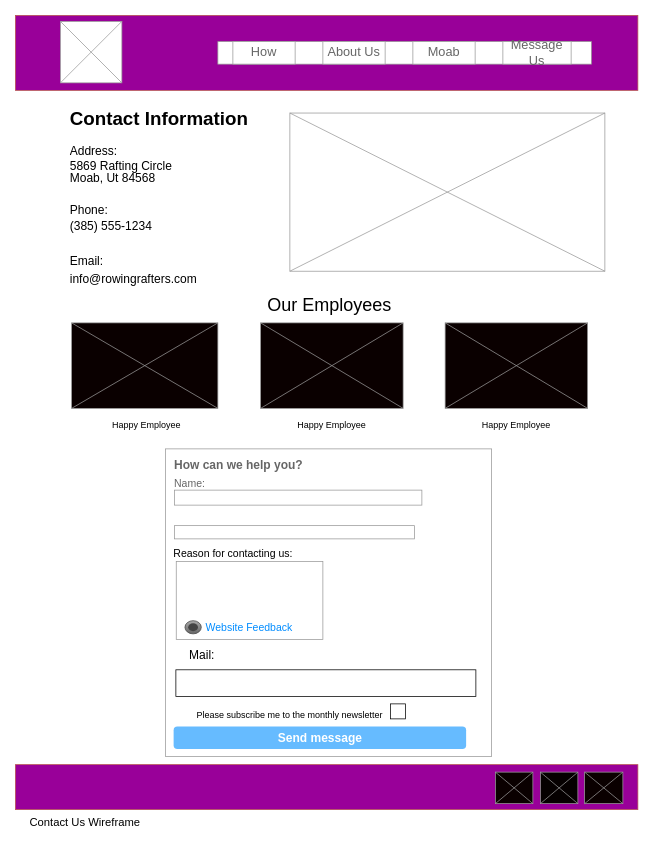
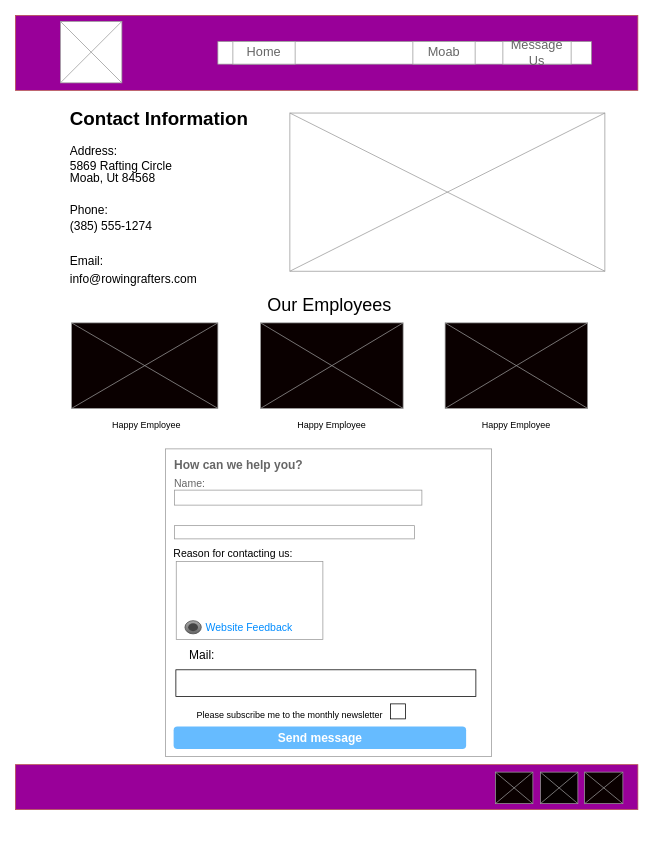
- <mxCell id="5" value="How" style="strokeColor=inherit;fillColor=inherit;gradientColor=inherit;strokeWidth=1;shadow=0;dashed=0;align=center;html=1;shape=mxgraph.mockup.forms.rrect;rSize=0;fontSize=17;fontColor=#666666;whiteSpace=wrap;" vertex="1" parent="4"><mxGeometry x="20" width="83" height="30" as="geometry" /></mxCell>
+ <mxCell id="5" value="Home" style="strokeColor=inherit;fillColor=inherit;gradientColor=inherit;strokeWidth=1;shadow=0;dashed=0;align=center;html=1;shape=mxgraph.mockup.forms.rrect;rSize=0;fontSize=17;fontColor=#666666;whiteSpace=wrap;" vertex="1" parent="4"><mxGeometry x="20" width="83" height="30" as="geometry" /></mxCell>
- <mxCell id="6" value="About Us" style="strokeColor=inherit;fillColor=inherit;gradientColor=inherit;strokeWidth=1;shadow=0;dashed=0;align=center;html=1;shape=mxgraph.mockup.forms.rrect;rSize=0;fontSize=17;fontColor=#666666;whiteSpace=wrap;" vertex="1" parent="4"><mxGeometry x="140" width="83" height="30" as="geometry" /></mxCell>
- <mxCell id="35" value="&lt;h1 style=&quot;margin-top: 0px;&quot;&gt;&lt;font style=&quot;font-size: 25px;&quot;&gt;Contact Information&lt;/font&gt;&lt;/h1&gt;&lt;p style=&quot;line-height: 60%; font-size: 16px;&quot;&gt;Address:&lt;/p&gt;&lt;p style=&quot;line-height: 0%; font-size: 16px;&quot;&gt;5869 Rafting Circle&lt;/p&gt;&lt;p style=&quot;line-height: 0%; font-size: 16px;&quot;&gt;Moab, Ut 84568&lt;/p&gt;&lt;p style=&quot;line-height: 50%; font-size: 16px;&quot;&gt;&lt;br style=&quot;font-size: 16px;&quot;&gt;&lt;/p&gt;&lt;p style=&quot;line-height: 30%; font-size: 16px;&quot;&gt;Phone:&amp;nbsp;&lt;/p&gt;&lt;p style=&quot;line-height: 30%; font-size: 16px;&quot;&gt;(385) 555-1234&lt;/p&gt;&lt;p style=&quot;line-height: 50%; font-size: 16px;&quot;&gt;&lt;br&gt;&lt;/p&gt;&lt;p style=&quot;line-height: 50%; font-size: 16px;&quot;&gt;Email:&lt;/p&gt;&lt;p style=&quot;line-height: 50%; font-size: 16px;&quot;&gt;info@rowingrafters.com&lt;/p&gt;" style="text;html=1;whiteSpace=wrap;overflow=hidden;rounded=0;fontSize=16;" vertex="1" parent="32"><mxGeometry width="360" height="260" as="geometry" /></mxCell>
+ <mxCell id="35" value="&lt;h1 style=&quot;margin-top: 0px;&quot;&gt;&lt;font style=&quot;font-size: 25px;&quot;&gt;Contact Information&lt;/font&gt;&lt;/h1&gt;&lt;p style=&quot;line-height: 60%; font-size: 16px;&quot;&gt;Address:&lt;/p&gt;&lt;p style=&quot;line-height: 0%; font-size: 16px;&quot;&gt;5869 Rafting Circle&lt;/p&gt;&lt;p style=&quot;line-height: 0%; font-size: 16px;&quot;&gt;Moab, Ut 84568&lt;/p&gt;&lt;p style=&quot;line-height: 50%; font-size: 16px;&quot;&gt;&lt;br style=&quot;font-size: 16px;&quot;&gt;&lt;/p&gt;&lt;p style=&quot;line-height: 30%; font-size: 16px;&quot;&gt;Phone:&amp;nbsp;&lt;/p&gt;&lt;p style=&quot;line-height: 30%; font-size: 16px;&quot;&gt;(385) 555-1274&lt;/p&gt;&lt;p style=&quot;line-height: 50%; font-size: 16px;&quot;&gt;&lt;br&gt;&lt;/p&gt;&lt;p style=&quot;line-height: 50%; font-size: 16px;&quot;&gt;Email:&lt;/p&gt;&lt;p style=&quot;line-height: 50%; font-size: 16px;&quot;&gt;info@rowingrafters.com&lt;/p&gt;" style="text;html=1;whiteSpace=wrap;overflow=hidden;rounded=0;fontSize=16;" vertex="1" parent="32"><mxGeometry width="360" height="260" as="geometry" /></mxCell>
- <mxCell id="41" value="Contact Us Wireframe" style="text;html=1;align=center;verticalAlign=middle;whiteSpace=wrap;rounded=0;fontSize=15;" vertex="1" parent="1"><mxGeometry x="38" y="1080" width="150" height="30" as="geometry" /></mxCell>
